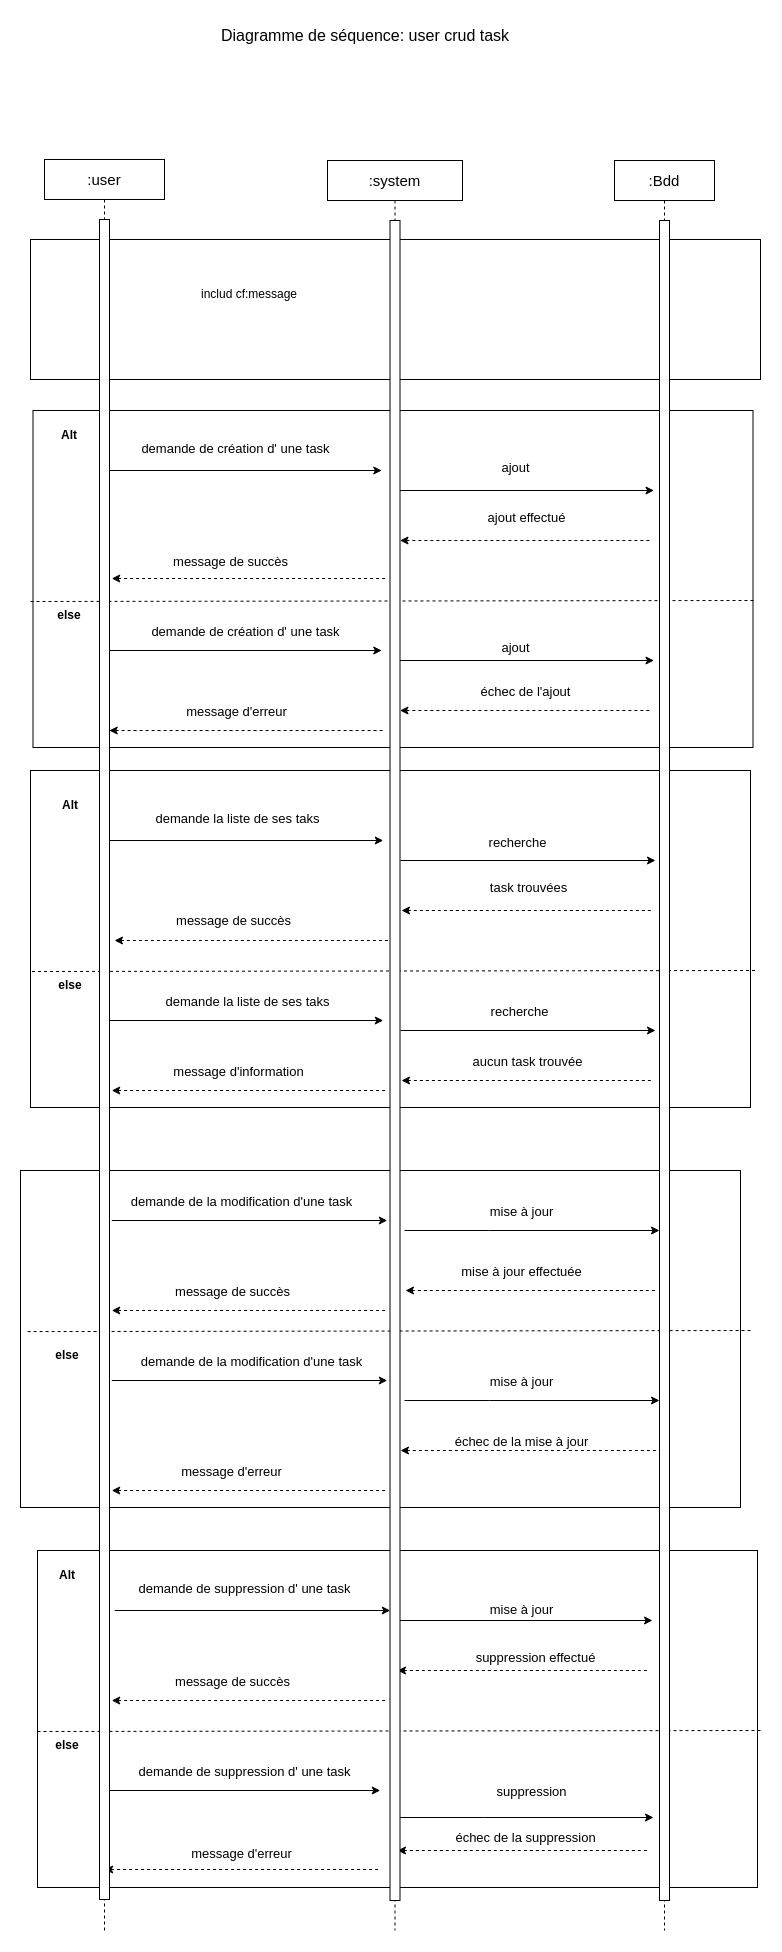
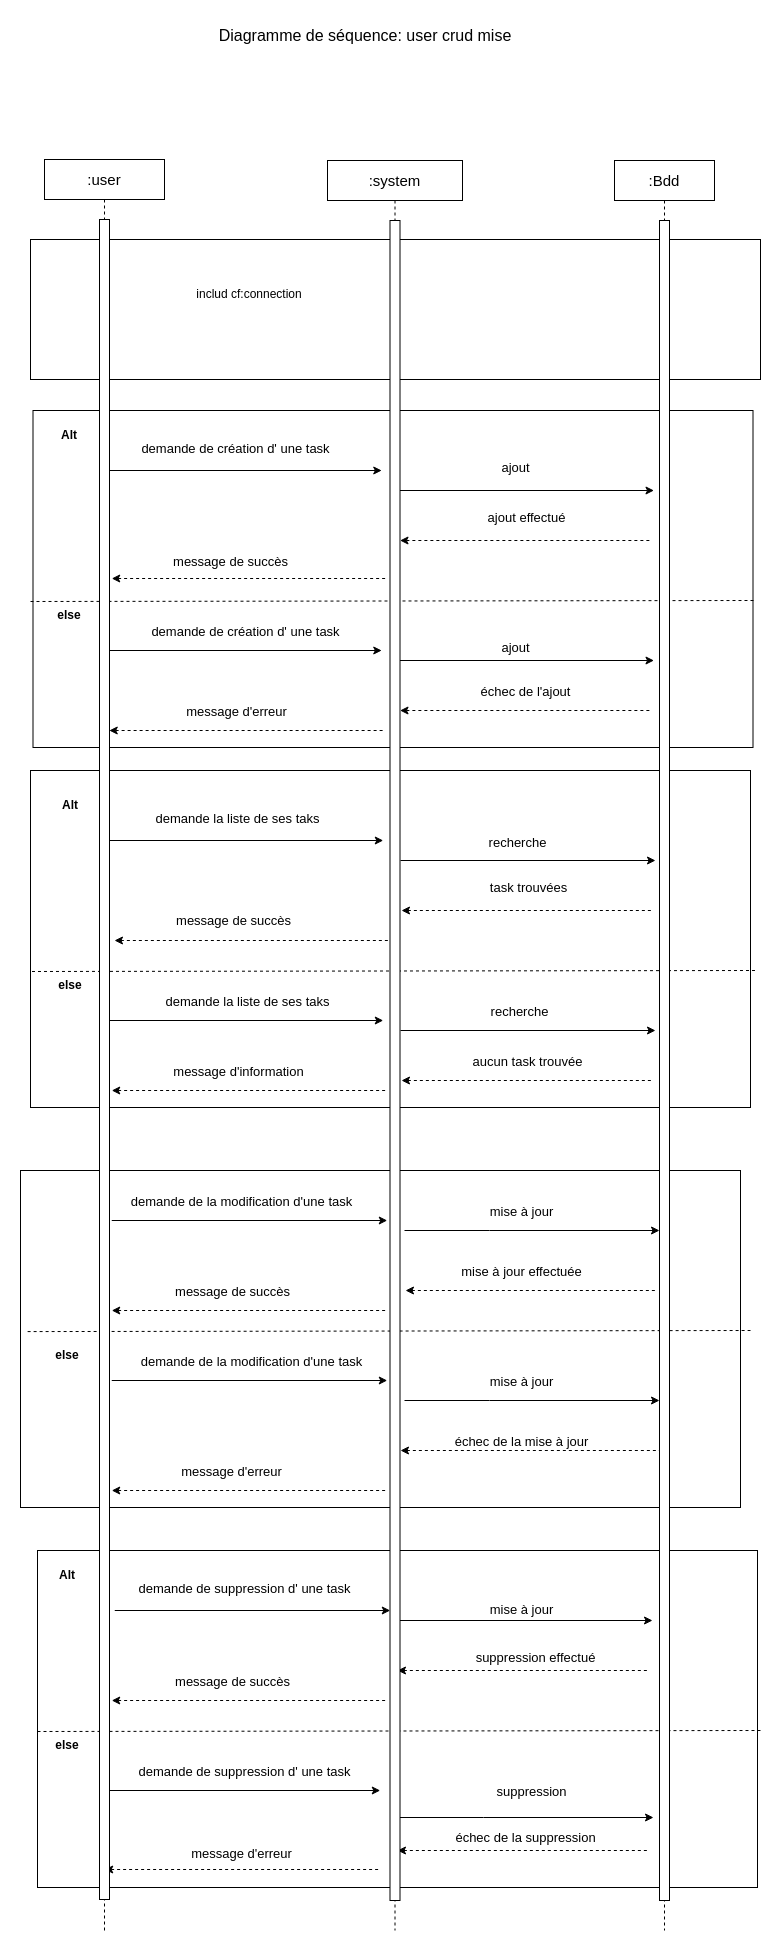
- <mxCell id="92" value="&lt;font style=&quot;font-size: 16px;&quot;&gt;Diagramme de séquence: user crud task&lt;/font&gt;" style="text;html=1;align=center;verticalAlign=middle;whiteSpace=wrap;rounded=0;" vertex="1" parent="1"><mxGeometry x="214.75" y="20" width="300" height="30" as="geometry" /></mxCell>
+ <mxCell id="92" value="&lt;font style=&quot;font-size: 16px;&quot;&gt;Diagramme de séquence: user crud mise&lt;/font&gt;" style="text;html=1;align=center;verticalAlign=middle;whiteSpace=wrap;rounded=0;" vertex="1" parent="1"><mxGeometry x="214.75" y="20" width="300" height="30" as="geometry" /></mxCell>
- <mxCell id="20" value="includ cf:message" style="text;html=1;align=center;verticalAlign=middle;whiteSpace=wrap;rounded=0;" vertex="1" parent="1"><mxGeometry x="134" y="279" width="230" height="30" as="geometry" /></mxCell>
+ <mxCell id="20" value="includ cf:connection" style="text;html=1;align=center;verticalAlign=middle;whiteSpace=wrap;rounded=0;" vertex="1" parent="1"><mxGeometry x="134" y="279" width="230" height="30" as="geometry" /></mxCell>
